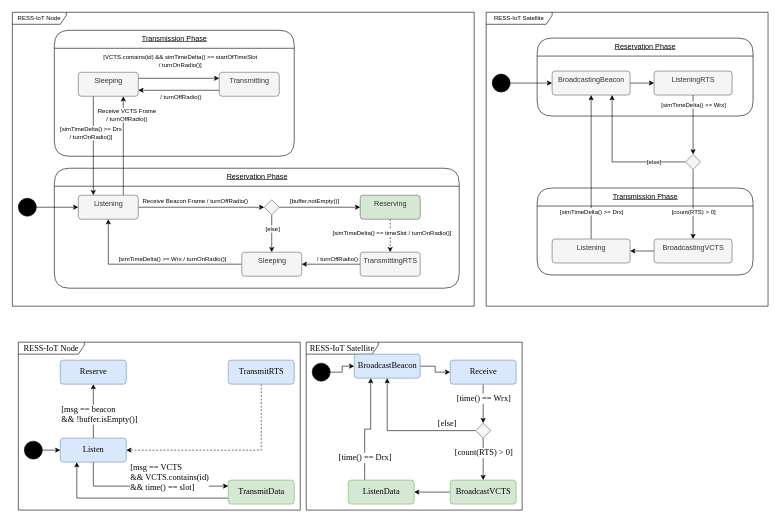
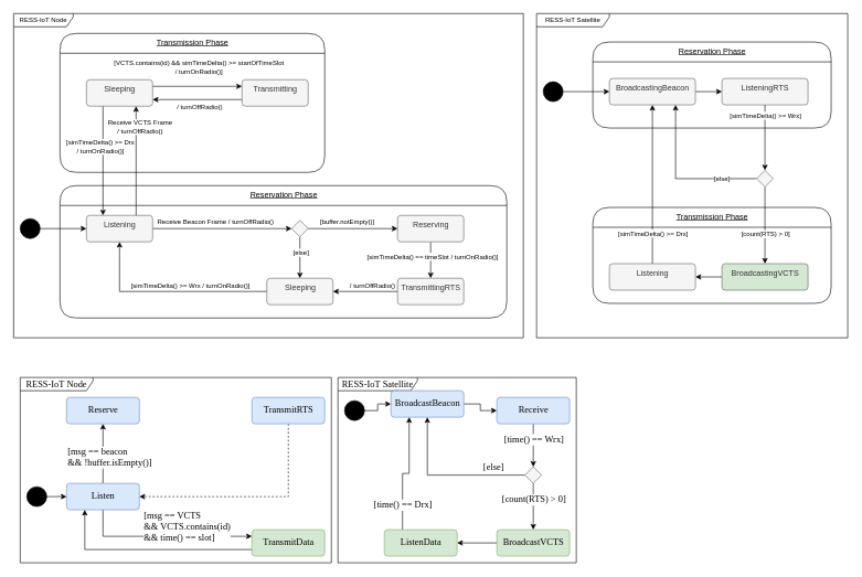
- <mxCell id="19" value="Reserving" style="html=1;align=center;verticalAlign=top;rounded=1;absoluteArcSize=1;arcSize=10;dashed=0;fillColor=#d5e8d4;fontColor=#333333;strokeColor=#666666;" parent="1" vertex="1"><mxGeometry x="600" y="325" width="100" height="40" as="geometry" /></mxCell>
+ <mxCell id="19" value="Reserving" style="html=1;align=center;verticalAlign=top;rounded=1;absoluteArcSize=1;arcSize=10;dashed=0;fillColor=#f5f5f5;fontColor=#333333;strokeColor=#666666;" parent="1" vertex="1"><mxGeometry x="600" y="325" width="100" height="40" as="geometry" /></mxCell>
- <mxCell id="17" style="edgeStyle=orthogonalEdgeStyle;rounded=0;orthogonalLoop=1;jettySize=auto;html=1;dashed=1;" parent="1" source="19" target="22" edge="1"><mxGeometry relative="1" as="geometry"><Array as="points"><mxPoint x="650" y="390" /><mxPoint x="650" y="390" /></Array></mxGeometry></mxCell>
+ <mxCell id="17" style="edgeStyle=orthogonalEdgeStyle;rounded=0;orthogonalLoop=1;jettySize=auto;html=1;" parent="1" source="19" target="22" edge="1"><mxGeometry relative="1" as="geometry"><Array as="points"><mxPoint x="650" y="390" /><mxPoint x="650" y="390" /></Array></mxGeometry></mxCell>
- <mxCell id="50" value="BroadcastingVCTS" style="html=1;align=center;verticalAlign=top;rounded=1;absoluteArcSize=1;arcSize=10;dashed=0;fillColor=#f5f5f5;fontColor=#333333;strokeColor=#666666;" parent="1" vertex="1"><mxGeometry x="1090" y="398" width="130" height="40" as="geometry" /></mxCell>
+ <mxCell id="50" value="BroadcastingVCTS" style="html=1;align=center;verticalAlign=top;rounded=1;absoluteArcSize=1;arcSize=10;dashed=0;fillColor=#d5e8d4;fontColor=#333333;strokeColor=#666666;" parent="1" vertex="1"><mxGeometry x="1090" y="398" width="130" height="40" as="geometry" /></mxCell>
